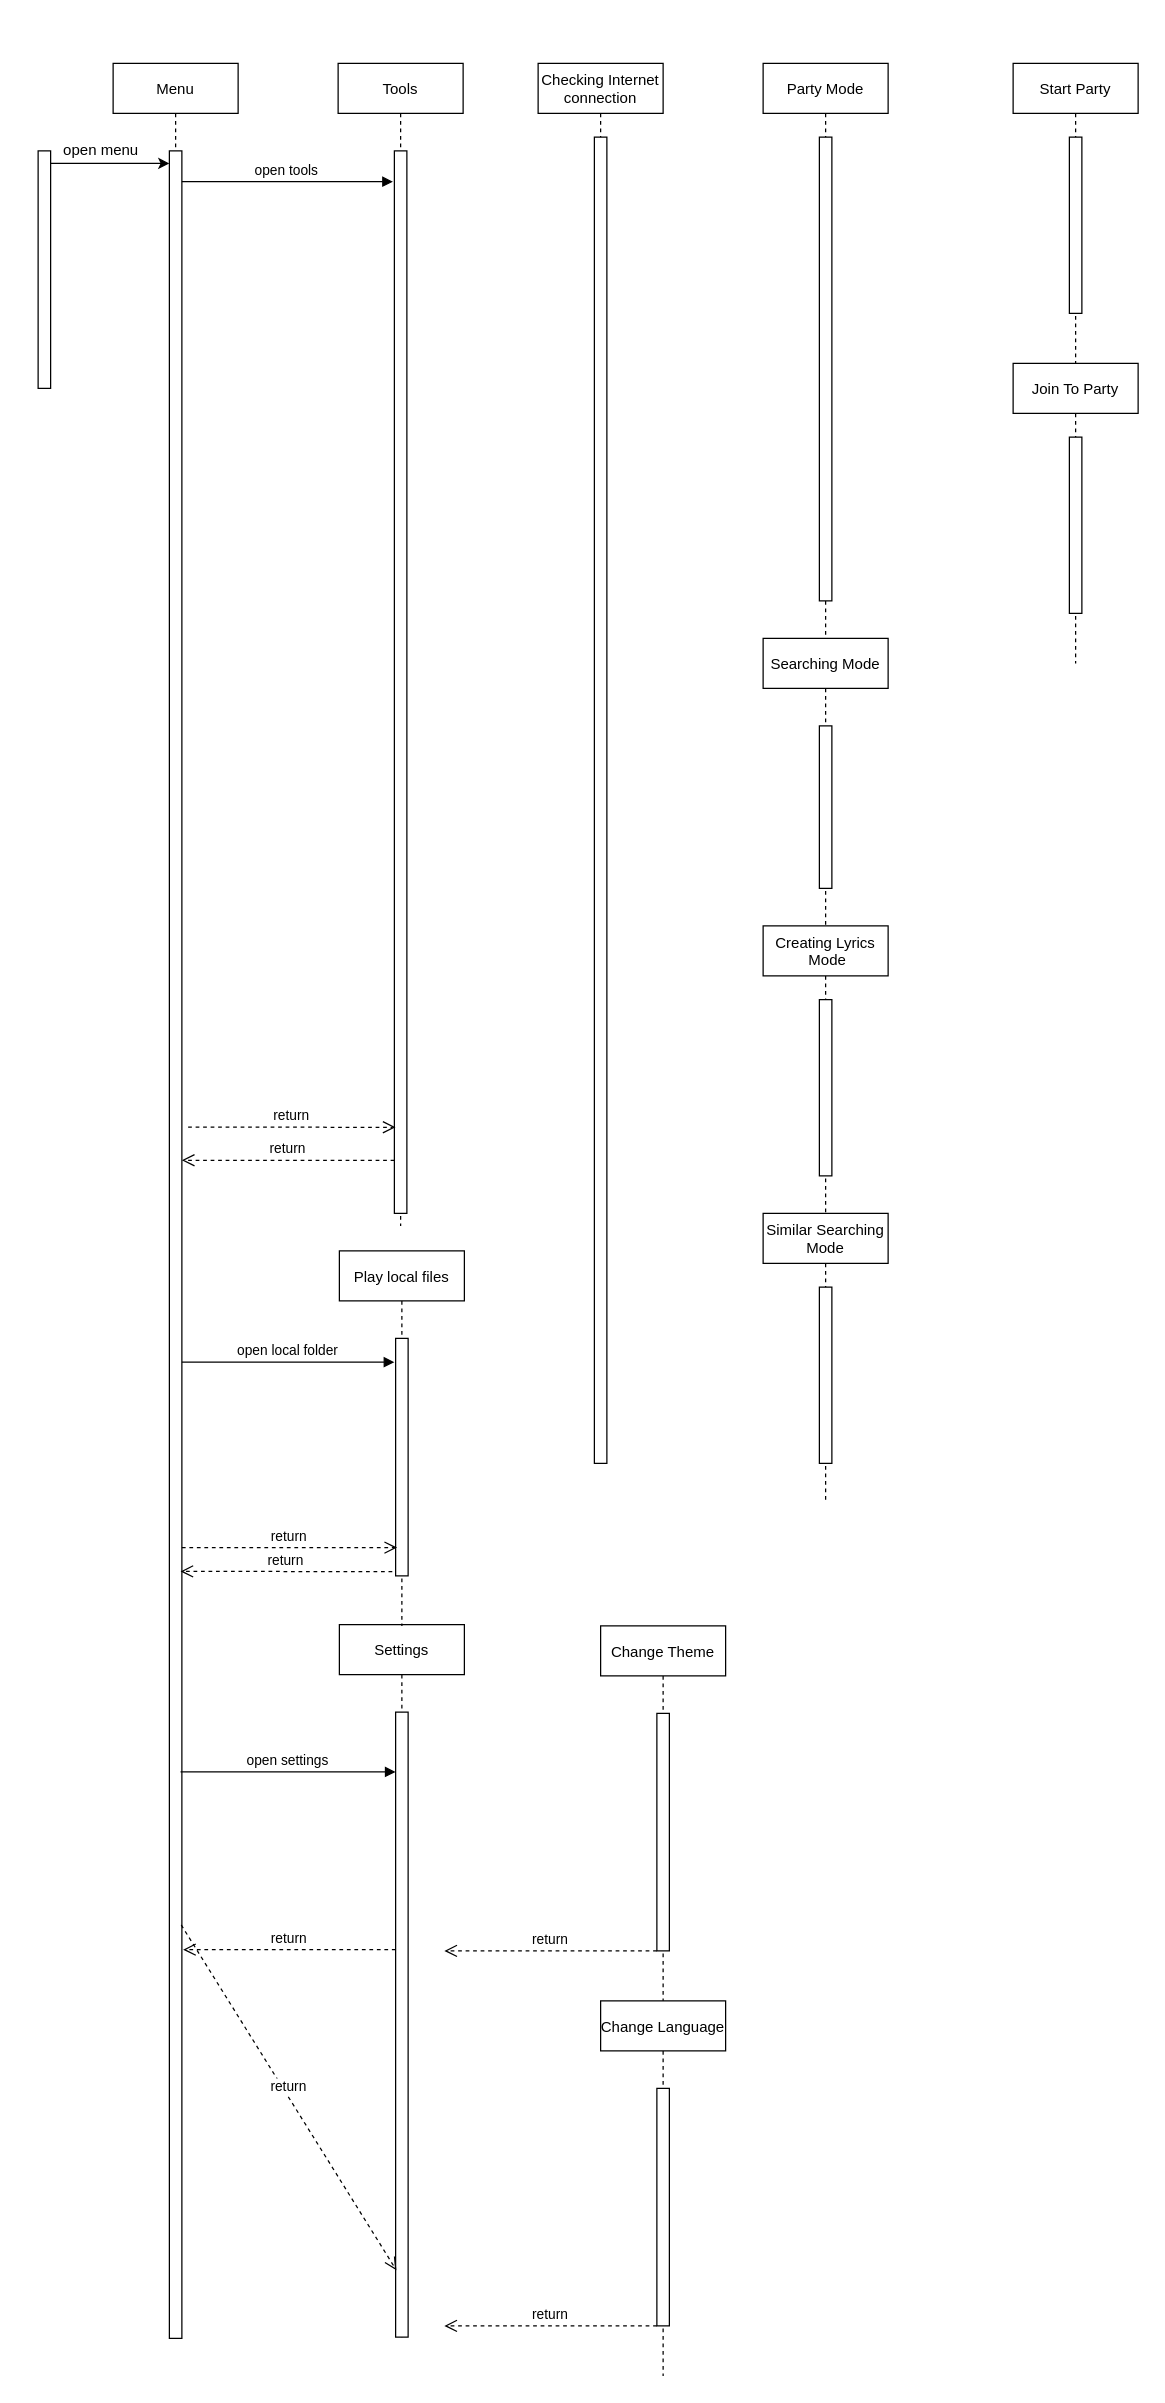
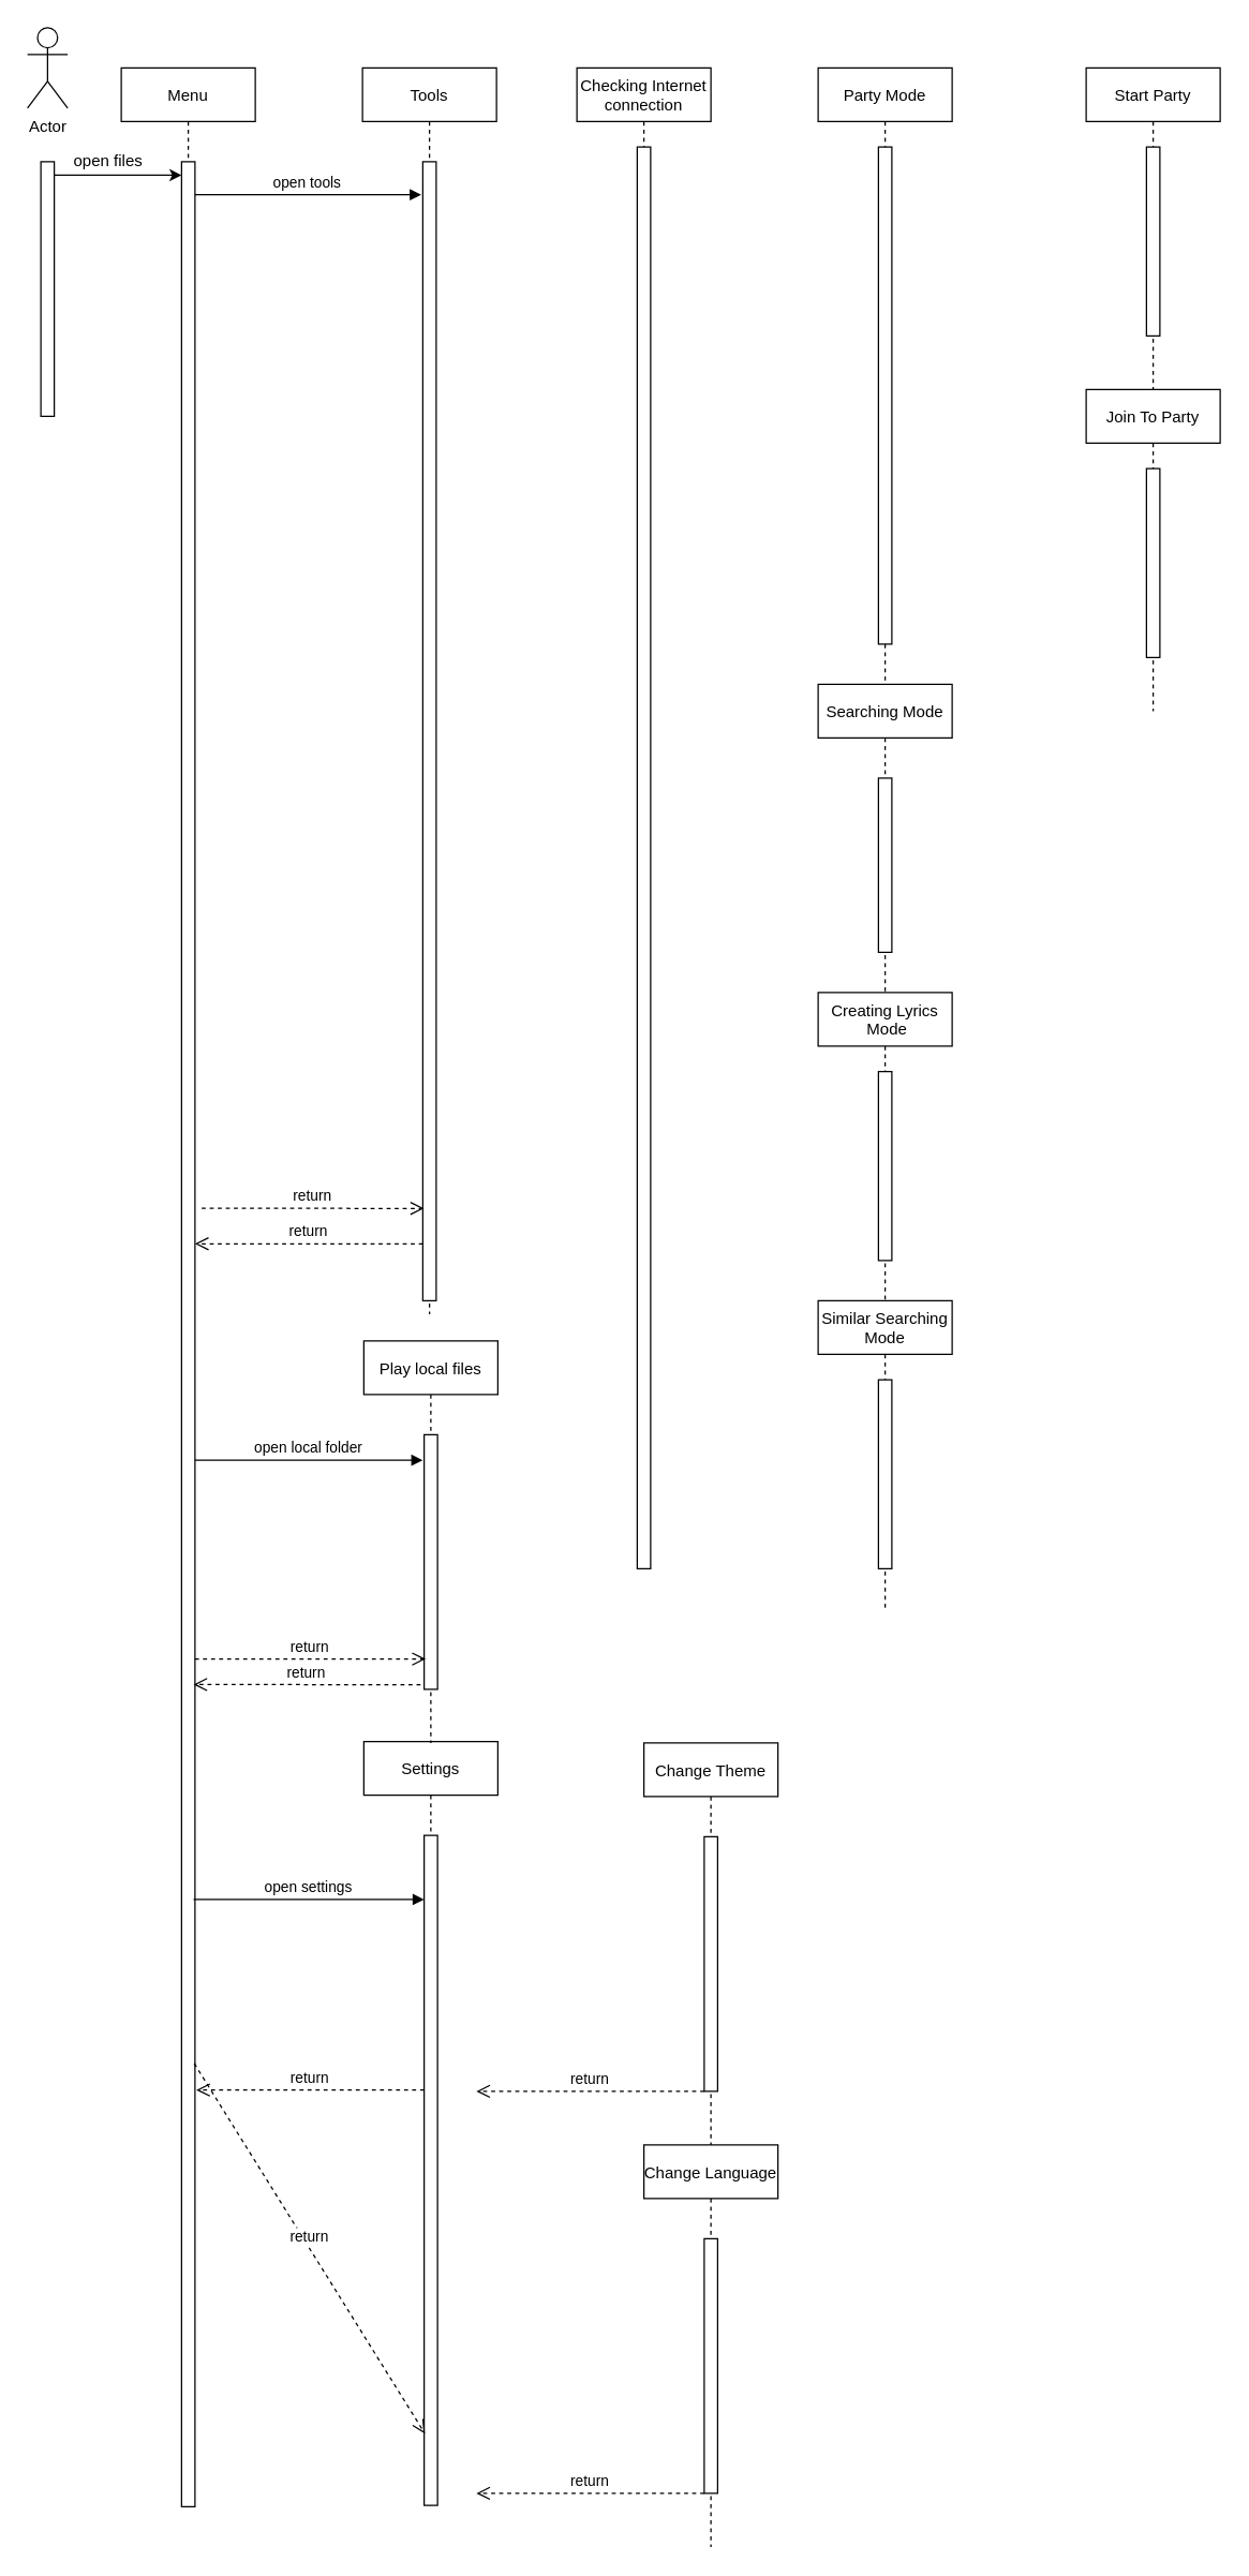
+ <mxCell id="10" value="Actor" style="shape=umlActor;verticalLabelPosition=bottom;verticalAlign=top;html=1;outlineConnect=0;" vertex="1" parent="1"><mxGeometry x="20" y="20" width="30" height="60" as="geometry" /></mxCell>
- <mxCell id="13" value="open menu" style="text;html=1;align=center;verticalAlign=middle;resizable=0;points=[];autosize=1;strokeColor=none;fillColor=none;" vertex="1" parent="1"><mxGeometry x="40" y="110" width="80" height="20" as="geometry" /></mxCell>
+ <mxCell id="13" value="open files" style="text;html=1;align=center;verticalAlign=middle;resizable=0;points=[];autosize=1;strokeColor=none;fillColor=none;" vertex="1" parent="1"><mxGeometry x="40" y="110" width="80" height="20" as="geometry" /></mxCell>
